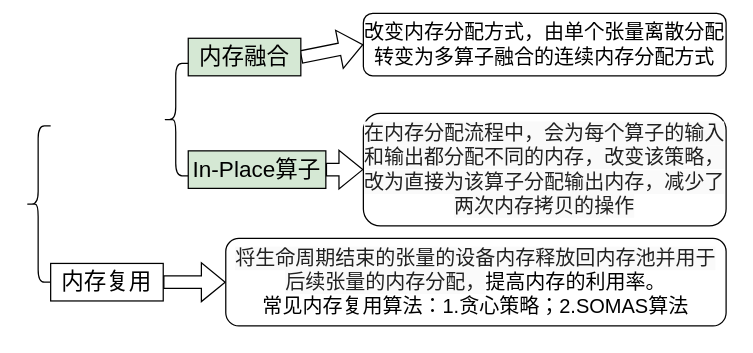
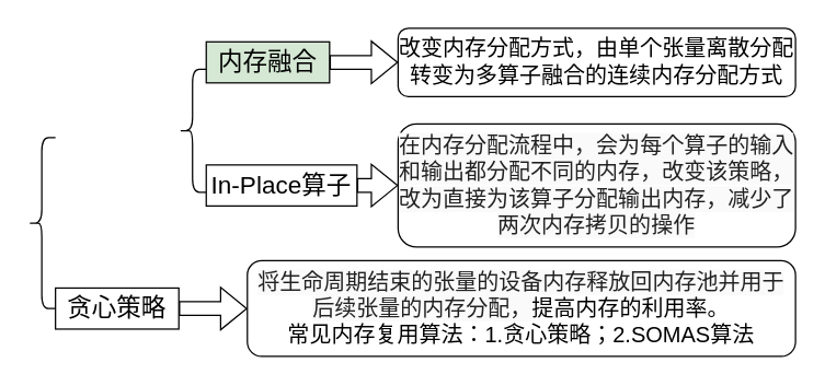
- <mxCell id="3" value="&lt;font style=&quot;font-size: 16px;&quot;&gt;改变内存分配方式，由单个张量离散分配转变为多算子融合的连续内存分配方式&lt;/font&gt;" style="rounded=1;whiteSpace=wrap;html=1;" vertex="1" parent="1"><mxGeometry x="290" y="10" width="290" height="50" as="geometry" /></mxCell>
+ <mxCell id="3" value="&lt;font style=&quot;font-size: 16px;&quot;&gt;改变内存分配方式，由单个张量离散分配转变为多算子融合的连续内存分配方式&lt;/font&gt;" style="rounded=1;whiteSpace=wrap;html=1;" vertex="1" parent="1"><mxGeometry x="290" y="20" width="290" height="50" as="geometry" /></mxCell>
- <mxCell id="11" value="&lt;font style=&quot;font-size: 18px;&quot;&gt;In-Place算子&lt;/font&gt;" style="rounded=0;whiteSpace=wrap;html=1;fillColor=#d5e8d4;" vertex="1" parent="1"><mxGeometry x="150" y="120" width="110" height="30" as="geometry" /></mxCell>
+ <mxCell id="11" value="&lt;font style=&quot;font-size: 18px;&quot;&gt;In-Place算子&lt;/font&gt;" style="rounded=0;whiteSpace=wrap;html=1;" vertex="1" parent="1"><mxGeometry x="150" y="120" width="110" height="30" as="geometry" /></mxCell>
- <mxCell id="5" value="&lt;font style=&quot;font-size: 18px;&quot;&gt;内存复用&lt;/font&gt;" style="rounded=0;whiteSpace=wrap;html=1;" vertex="1" parent="1"><mxGeometry x="40" y="210" width="90" height="30" as="geometry" /></mxCell>
+ <mxCell id="5" value="&lt;font style=&quot;font-size: 18px;&quot;&gt;贪心策略&lt;/font&gt;" style="rounded=0;whiteSpace=wrap;html=1;" vertex="1" parent="1"><mxGeometry x="40" y="210" width="90" height="30" as="geometry" /></mxCell>
